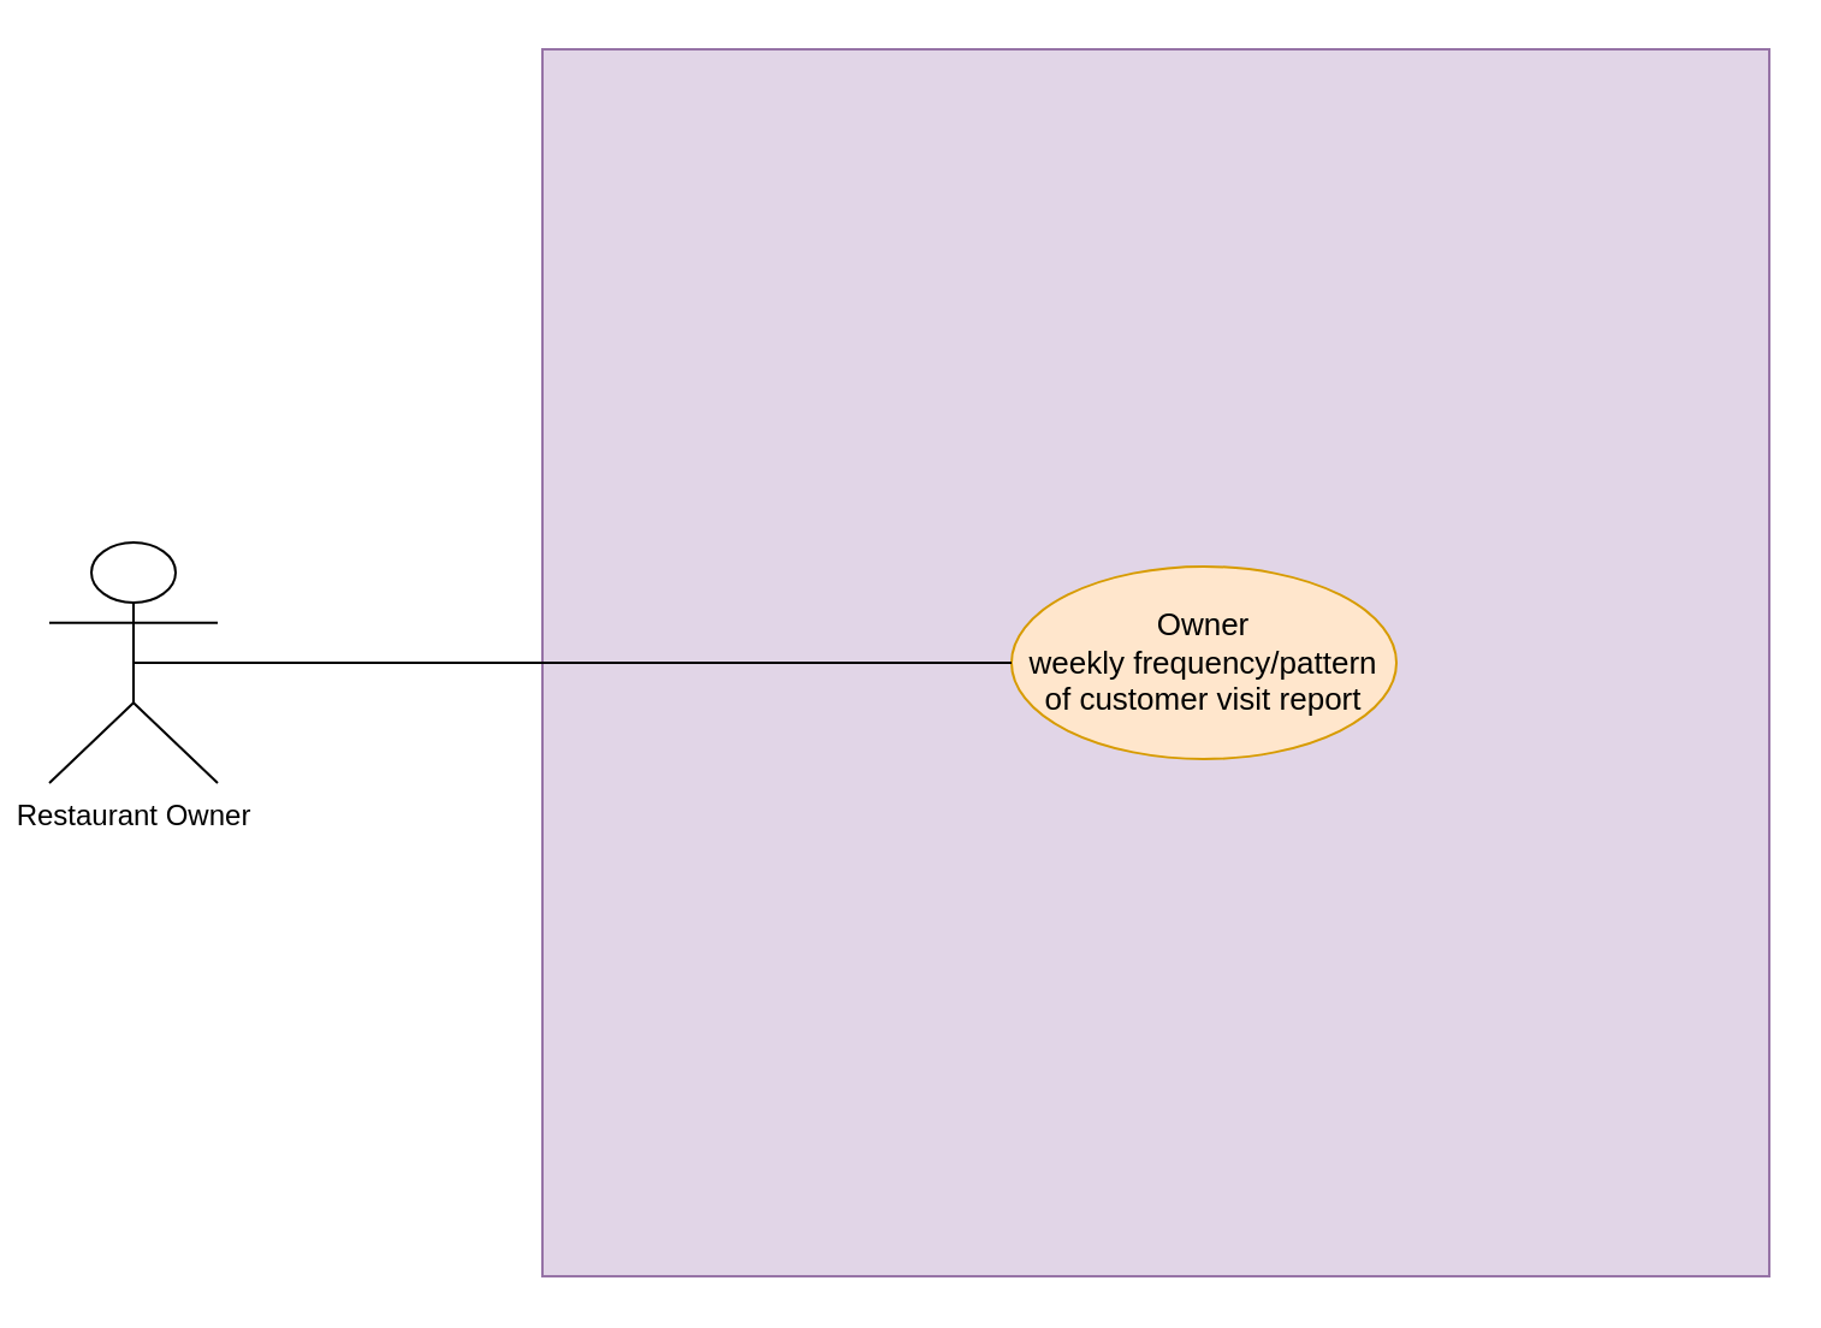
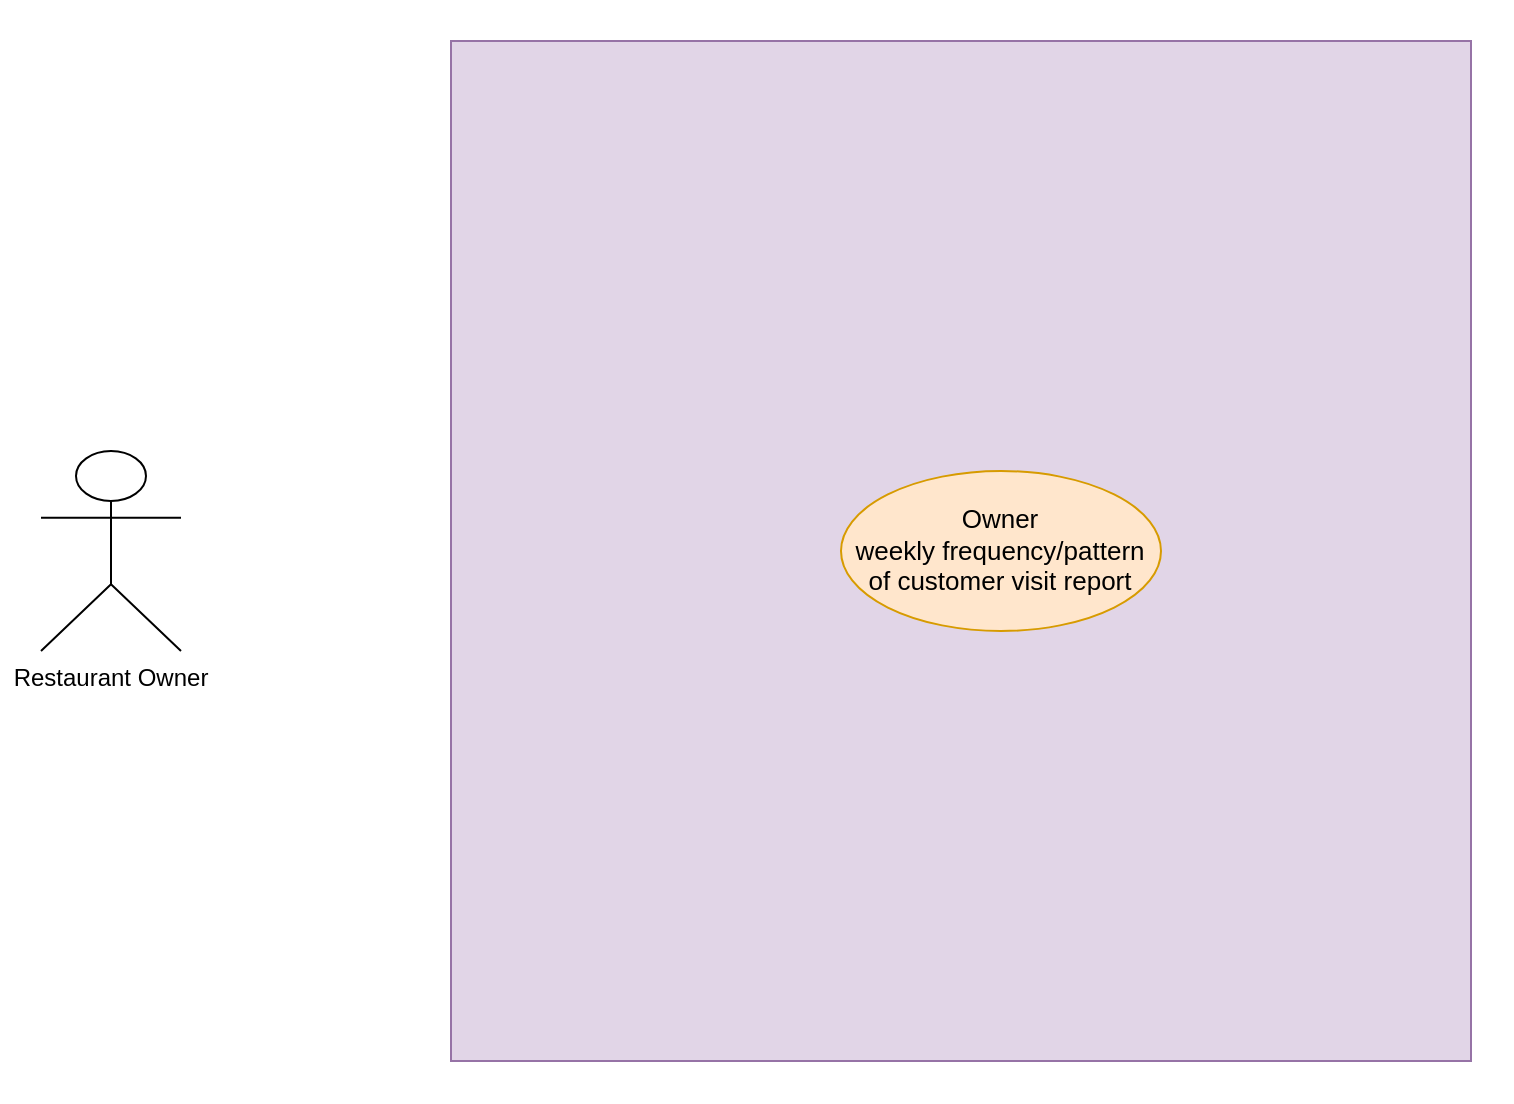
- <mxCell id="5" value="" style="endArrow=none;html=1;rounded=0;fontSize=15;entryX=0;entryY=0.5;entryDx=0;entryDy=0;exitX=0.5;exitY=0.5;exitDx=0;exitDy=0;exitPerimeter=0;" parent="1" source="2" target="4" edge="1"><mxGeometry width="50" height="50" relative="1" as="geometry"><mxPoint x="88.43" y="313.8" as="sourcePoint" /><mxPoint x="467.574" y="143.284" as="targetPoint" /></mxGeometry></mxCell>
